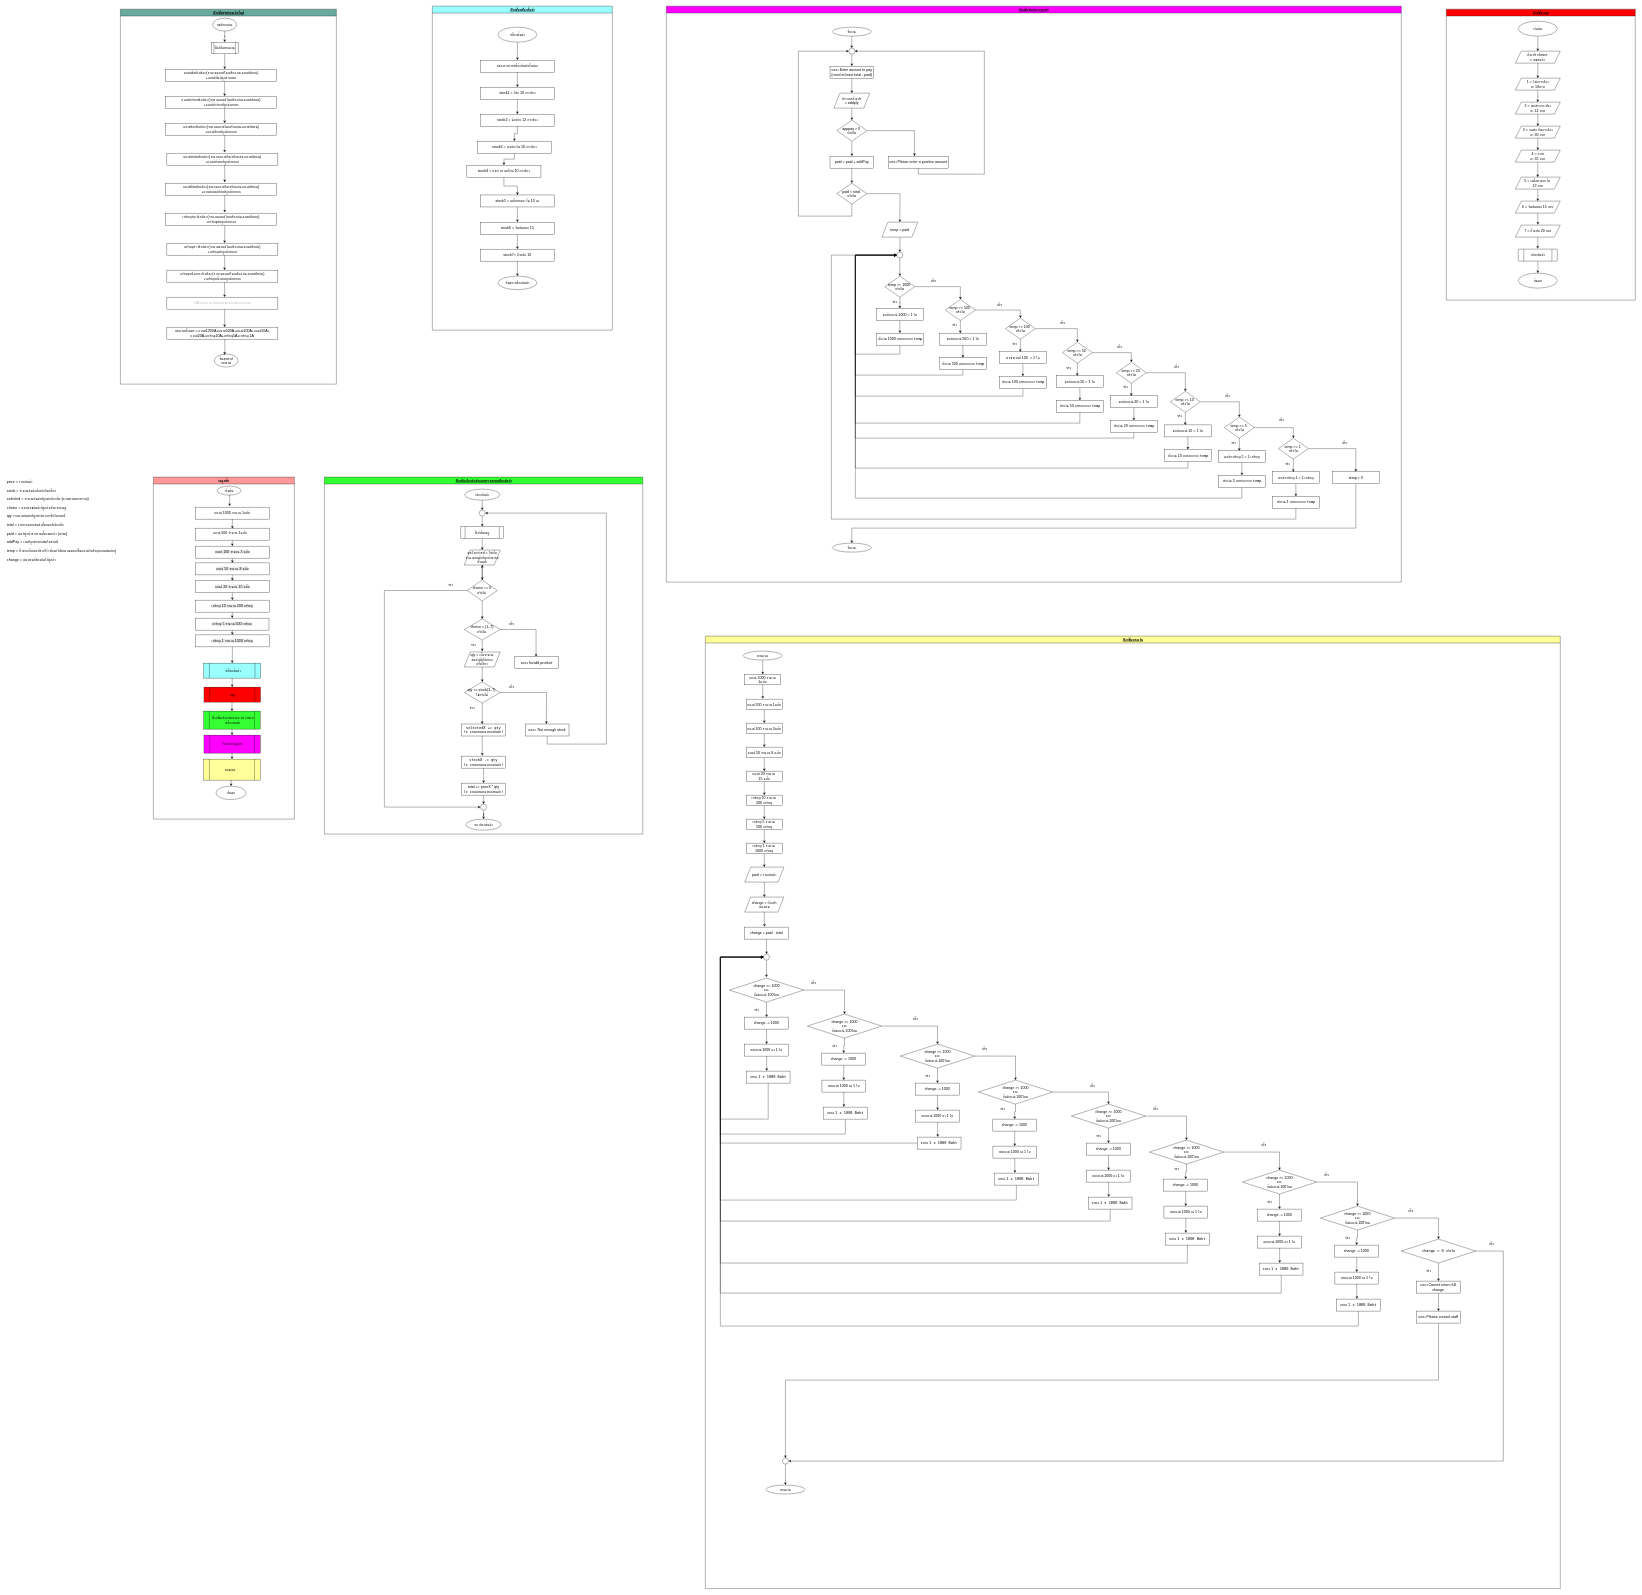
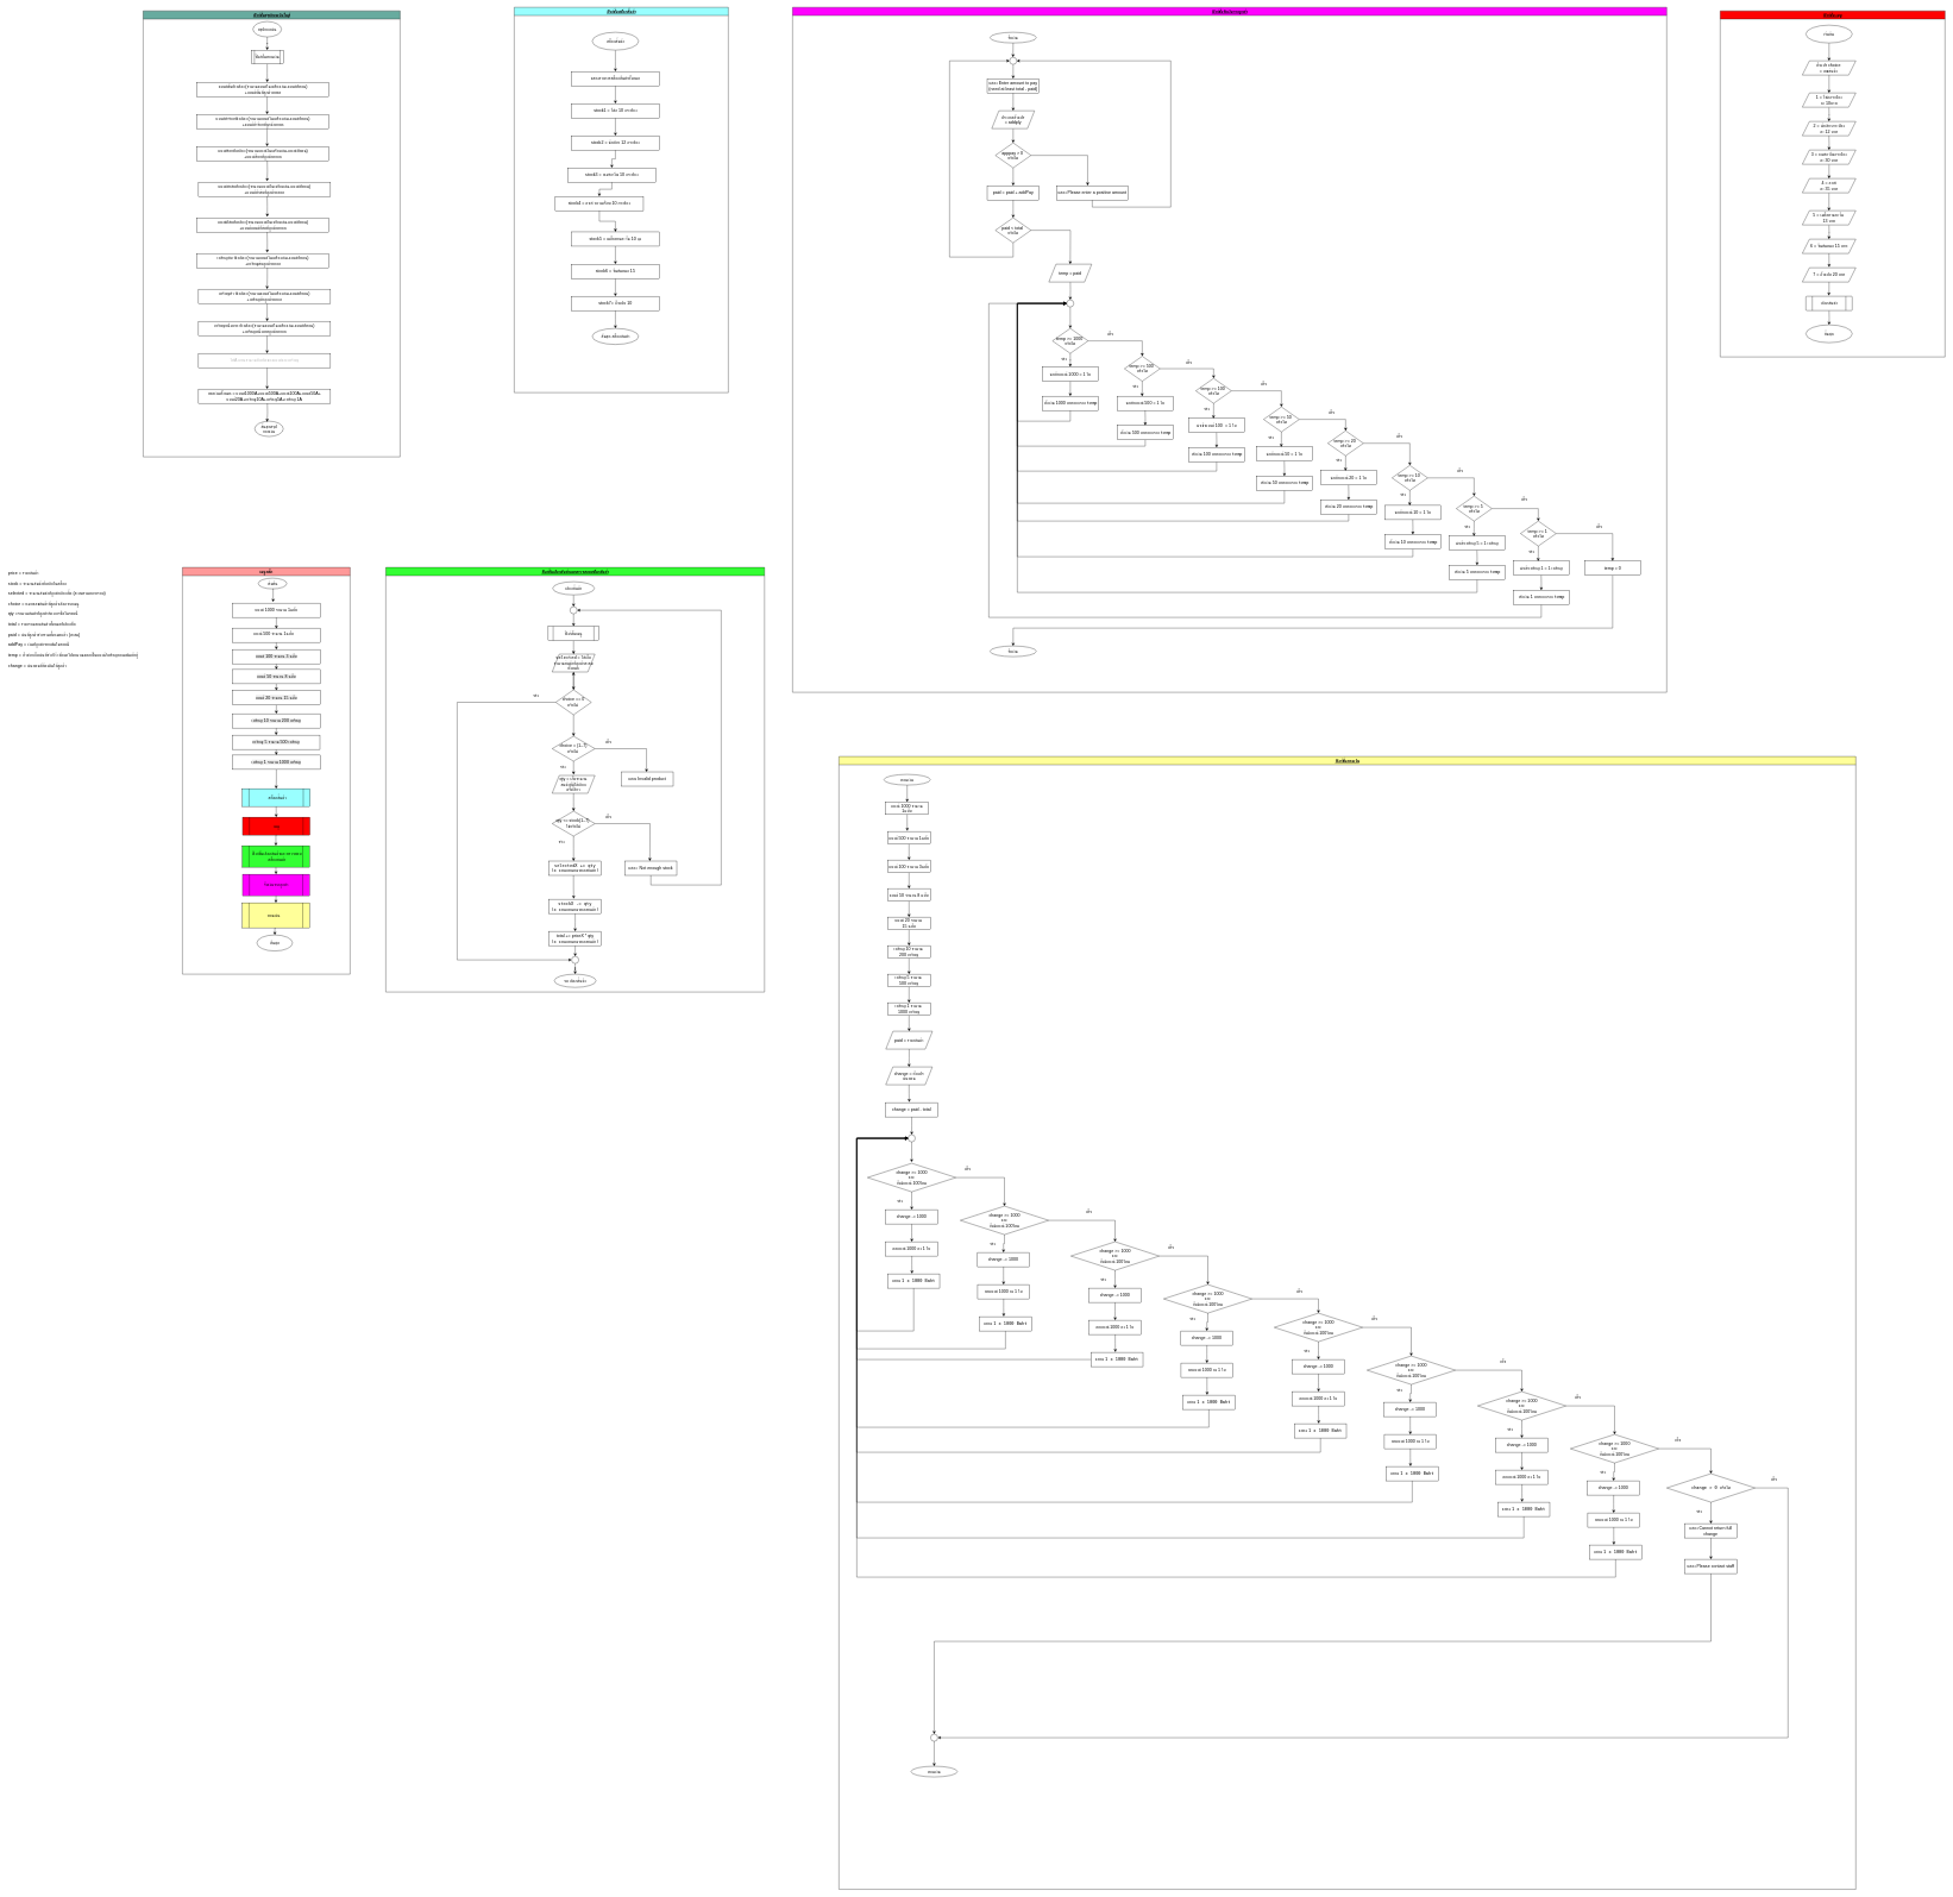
- <mxCell id="186" value="แสดง&amp;nbsp;Invalid product" style="rounded=0;whiteSpace=wrap;html=1;" vertex="1" parent="171"><mxGeometry x="635" y="598" width="145.48" height="40" as="geometry" /></mxCell>
+ <mxCell id="186" value="แสดง&amp;nbsp;Invalid product" style="rounded=0;whiteSpace=wrap;html=1;" vertex="1" parent="171"><mxGeometry x="660" y="573" width="145.48" height="40" as="geometry" /></mxCell>
